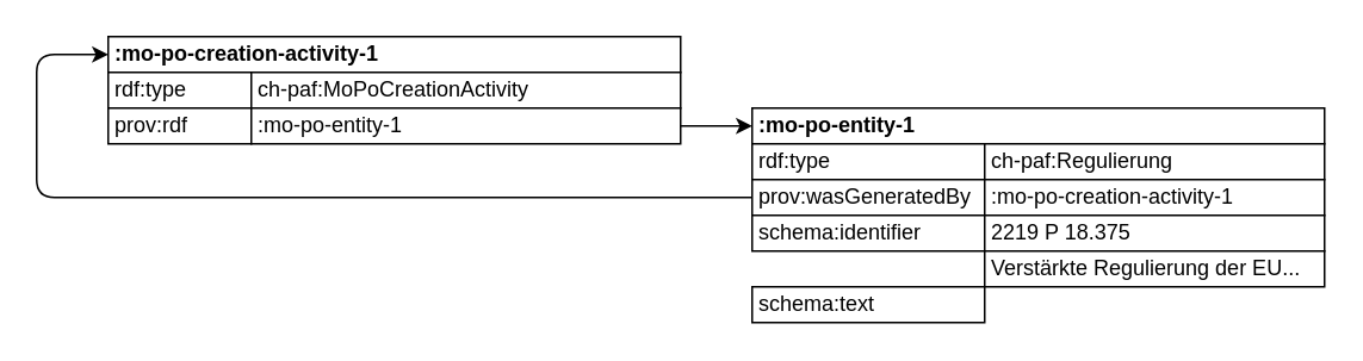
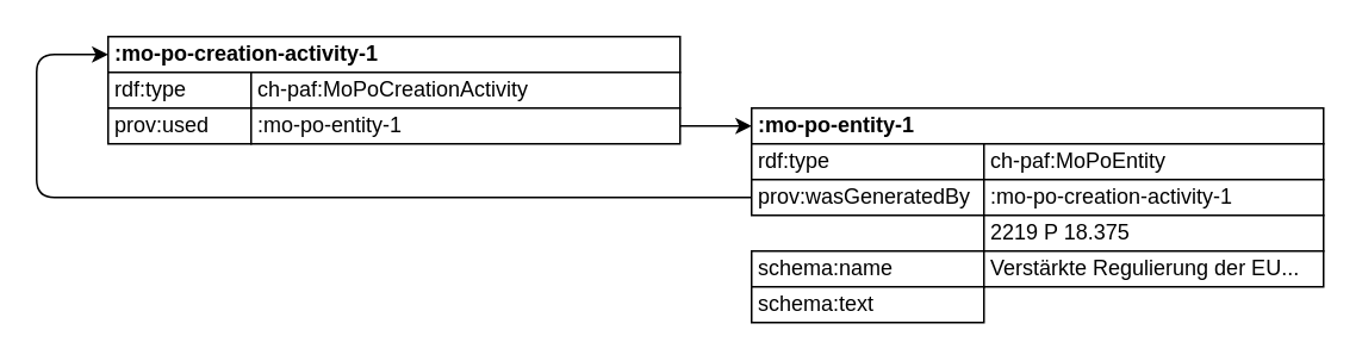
- <mxCell id="9" value="prov:rdf" style="rounded=0;whiteSpace=wrap;html=1;align=left;spacingLeft=2;" vertex="1" parent="4"><mxGeometry y="40" width="80" height="20" as="geometry" /></mxCell>
+ <mxCell id="9" value="prov:used" style="rounded=0;whiteSpace=wrap;html=1;align=left;spacingLeft=2;" vertex="1" parent="4"><mxGeometry y="40" width="80" height="20" as="geometry" /></mxCell>
- <mxCell id="14" value="ch-paf:Regulierung" style="rounded=0;whiteSpace=wrap;html=1;align=left;spacingLeft=2;" vertex="1" parent="11"><mxGeometry x="130" y="20" width="190" height="20" as="geometry" /></mxCell>
+ <mxCell id="14" value="ch-paf:MoPoEntity" style="rounded=0;whiteSpace=wrap;html=1;align=left;spacingLeft=2;" vertex="1" parent="11"><mxGeometry x="130" y="20" width="190" height="20" as="geometry" /></mxCell>
- <mxCell id="18" value="schema:identifier" style="rounded=0;whiteSpace=wrap;html=1;align=left;spacingLeft=2;" vertex="1" parent="11"><mxGeometry y="60" width="130" height="20" as="geometry" /></mxCell>
+ <mxCell id="20" value="schema:name" style="rounded=0;whiteSpace=wrap;html=1;align=left;spacingLeft=2;" vertex="1" parent="11"><mxGeometry y="80" width="130" height="20" as="geometry" /></mxCell>
